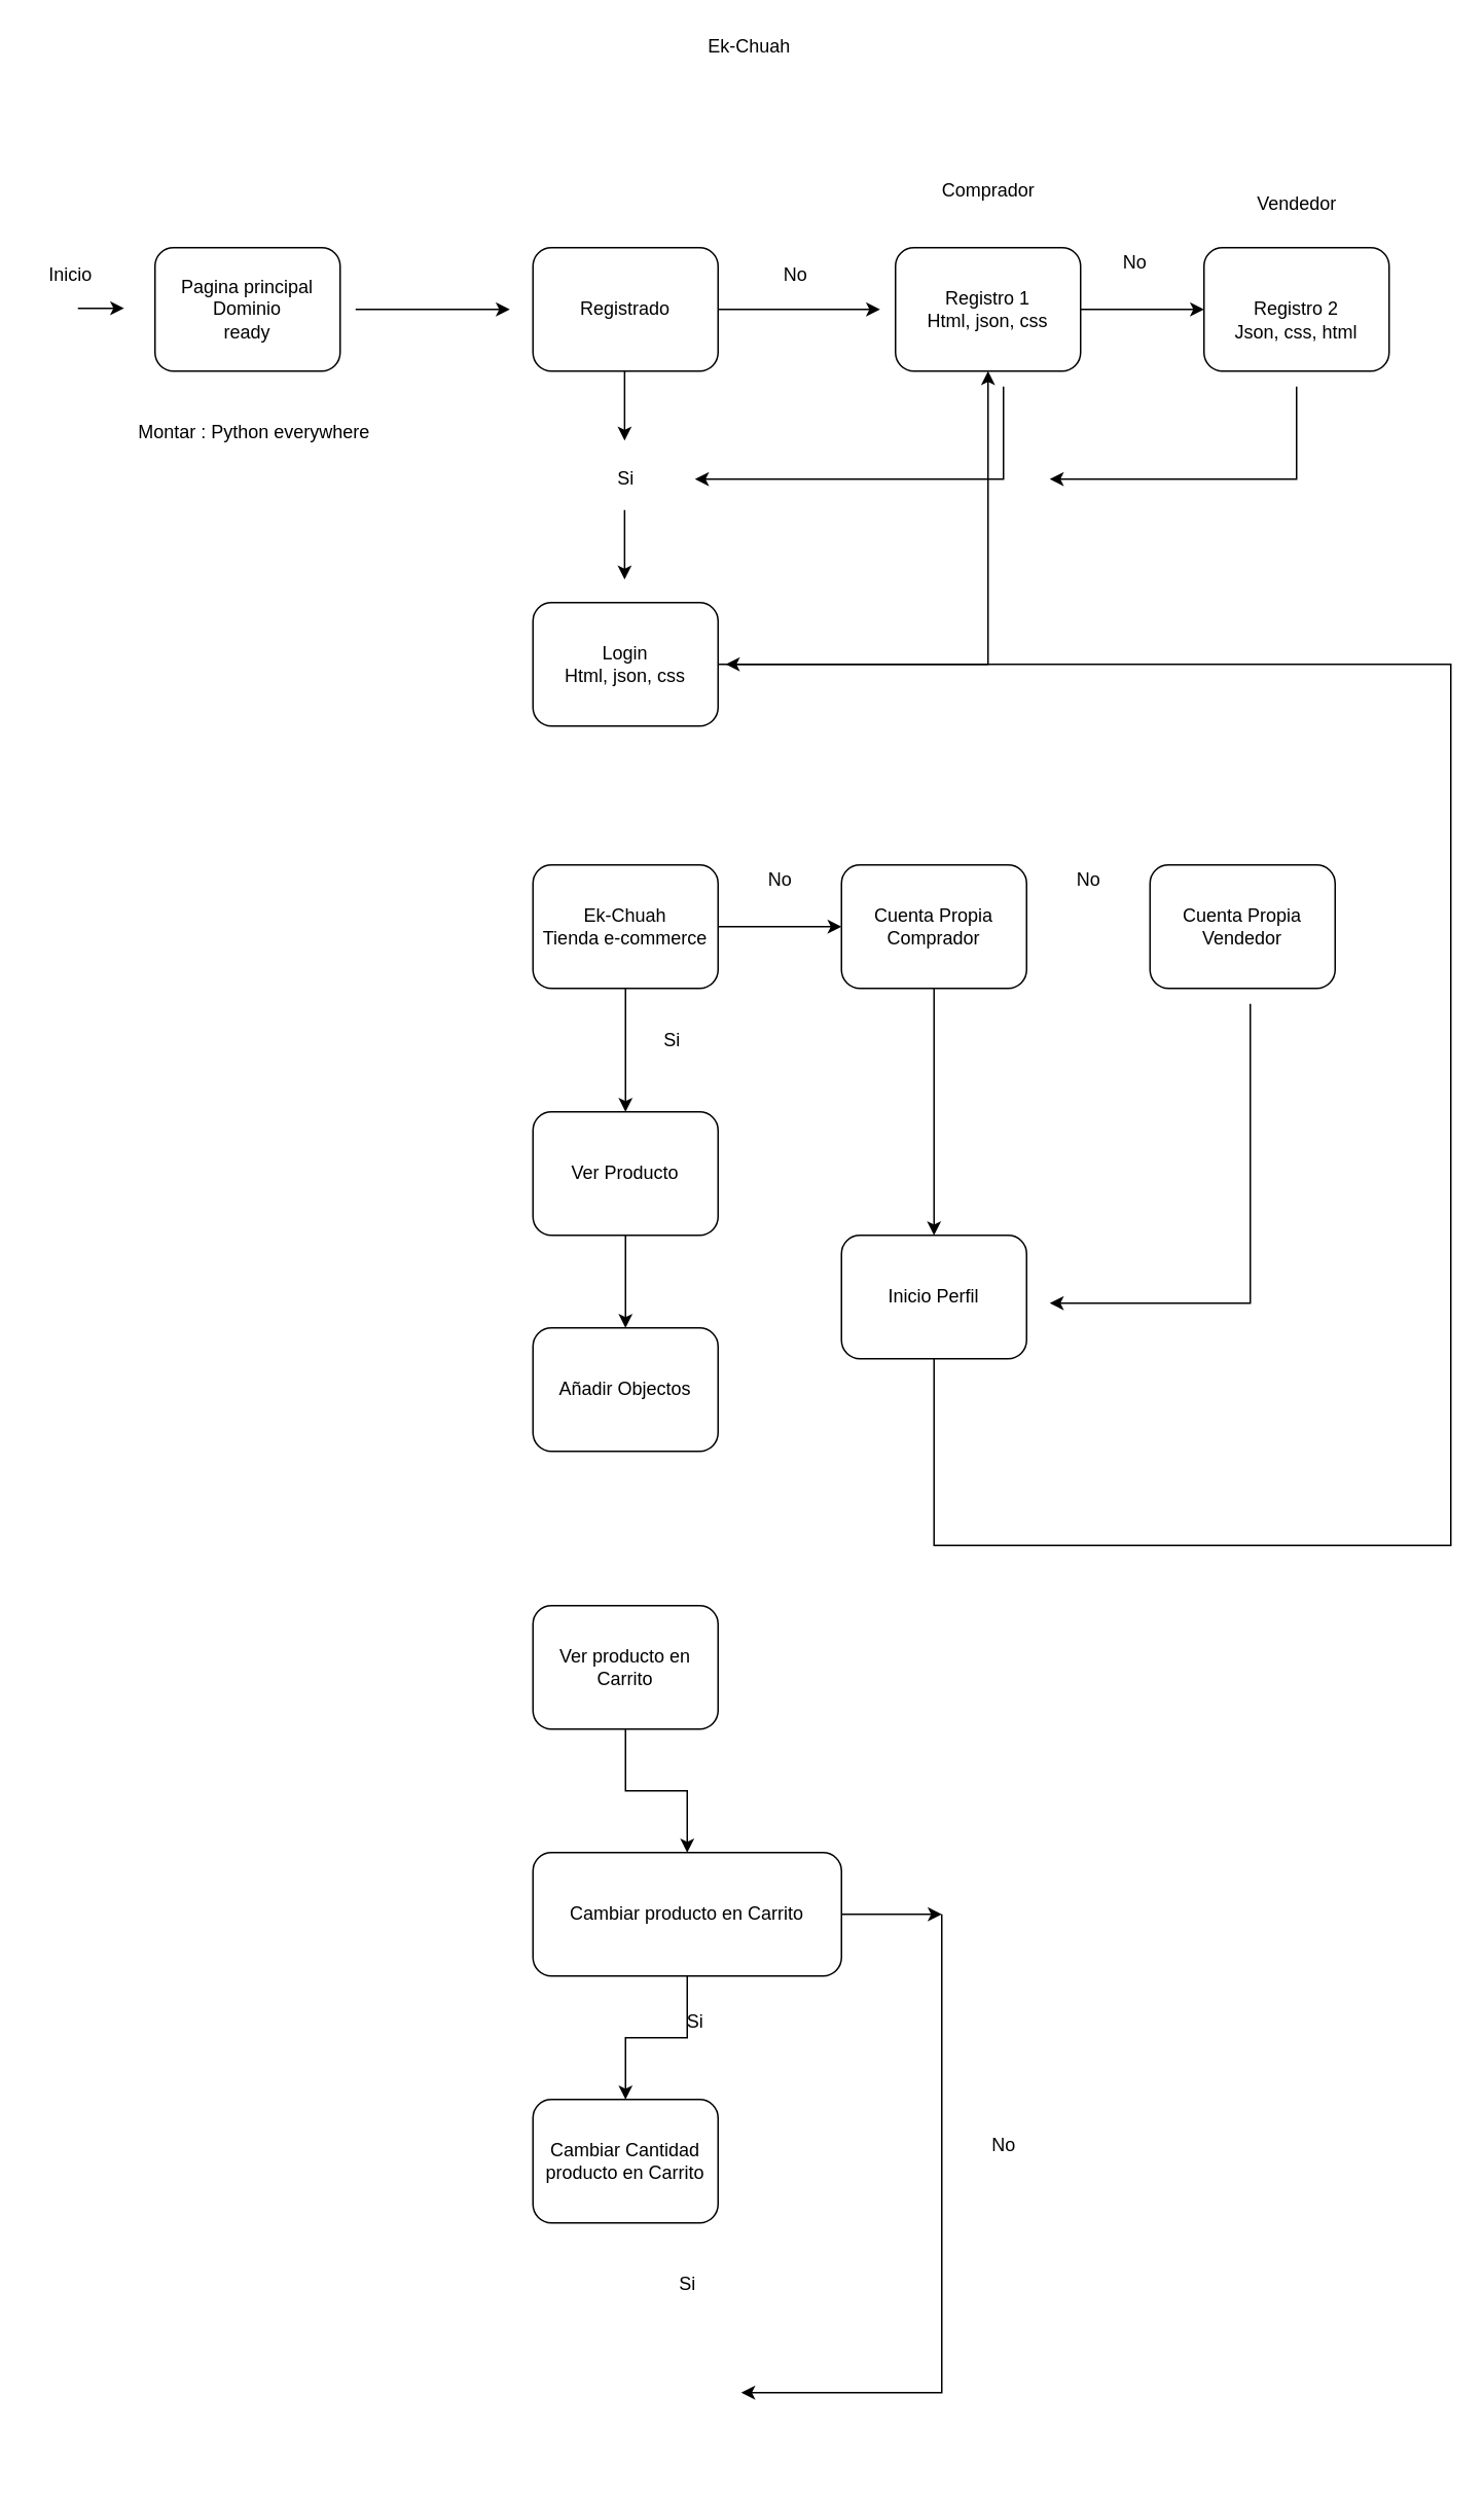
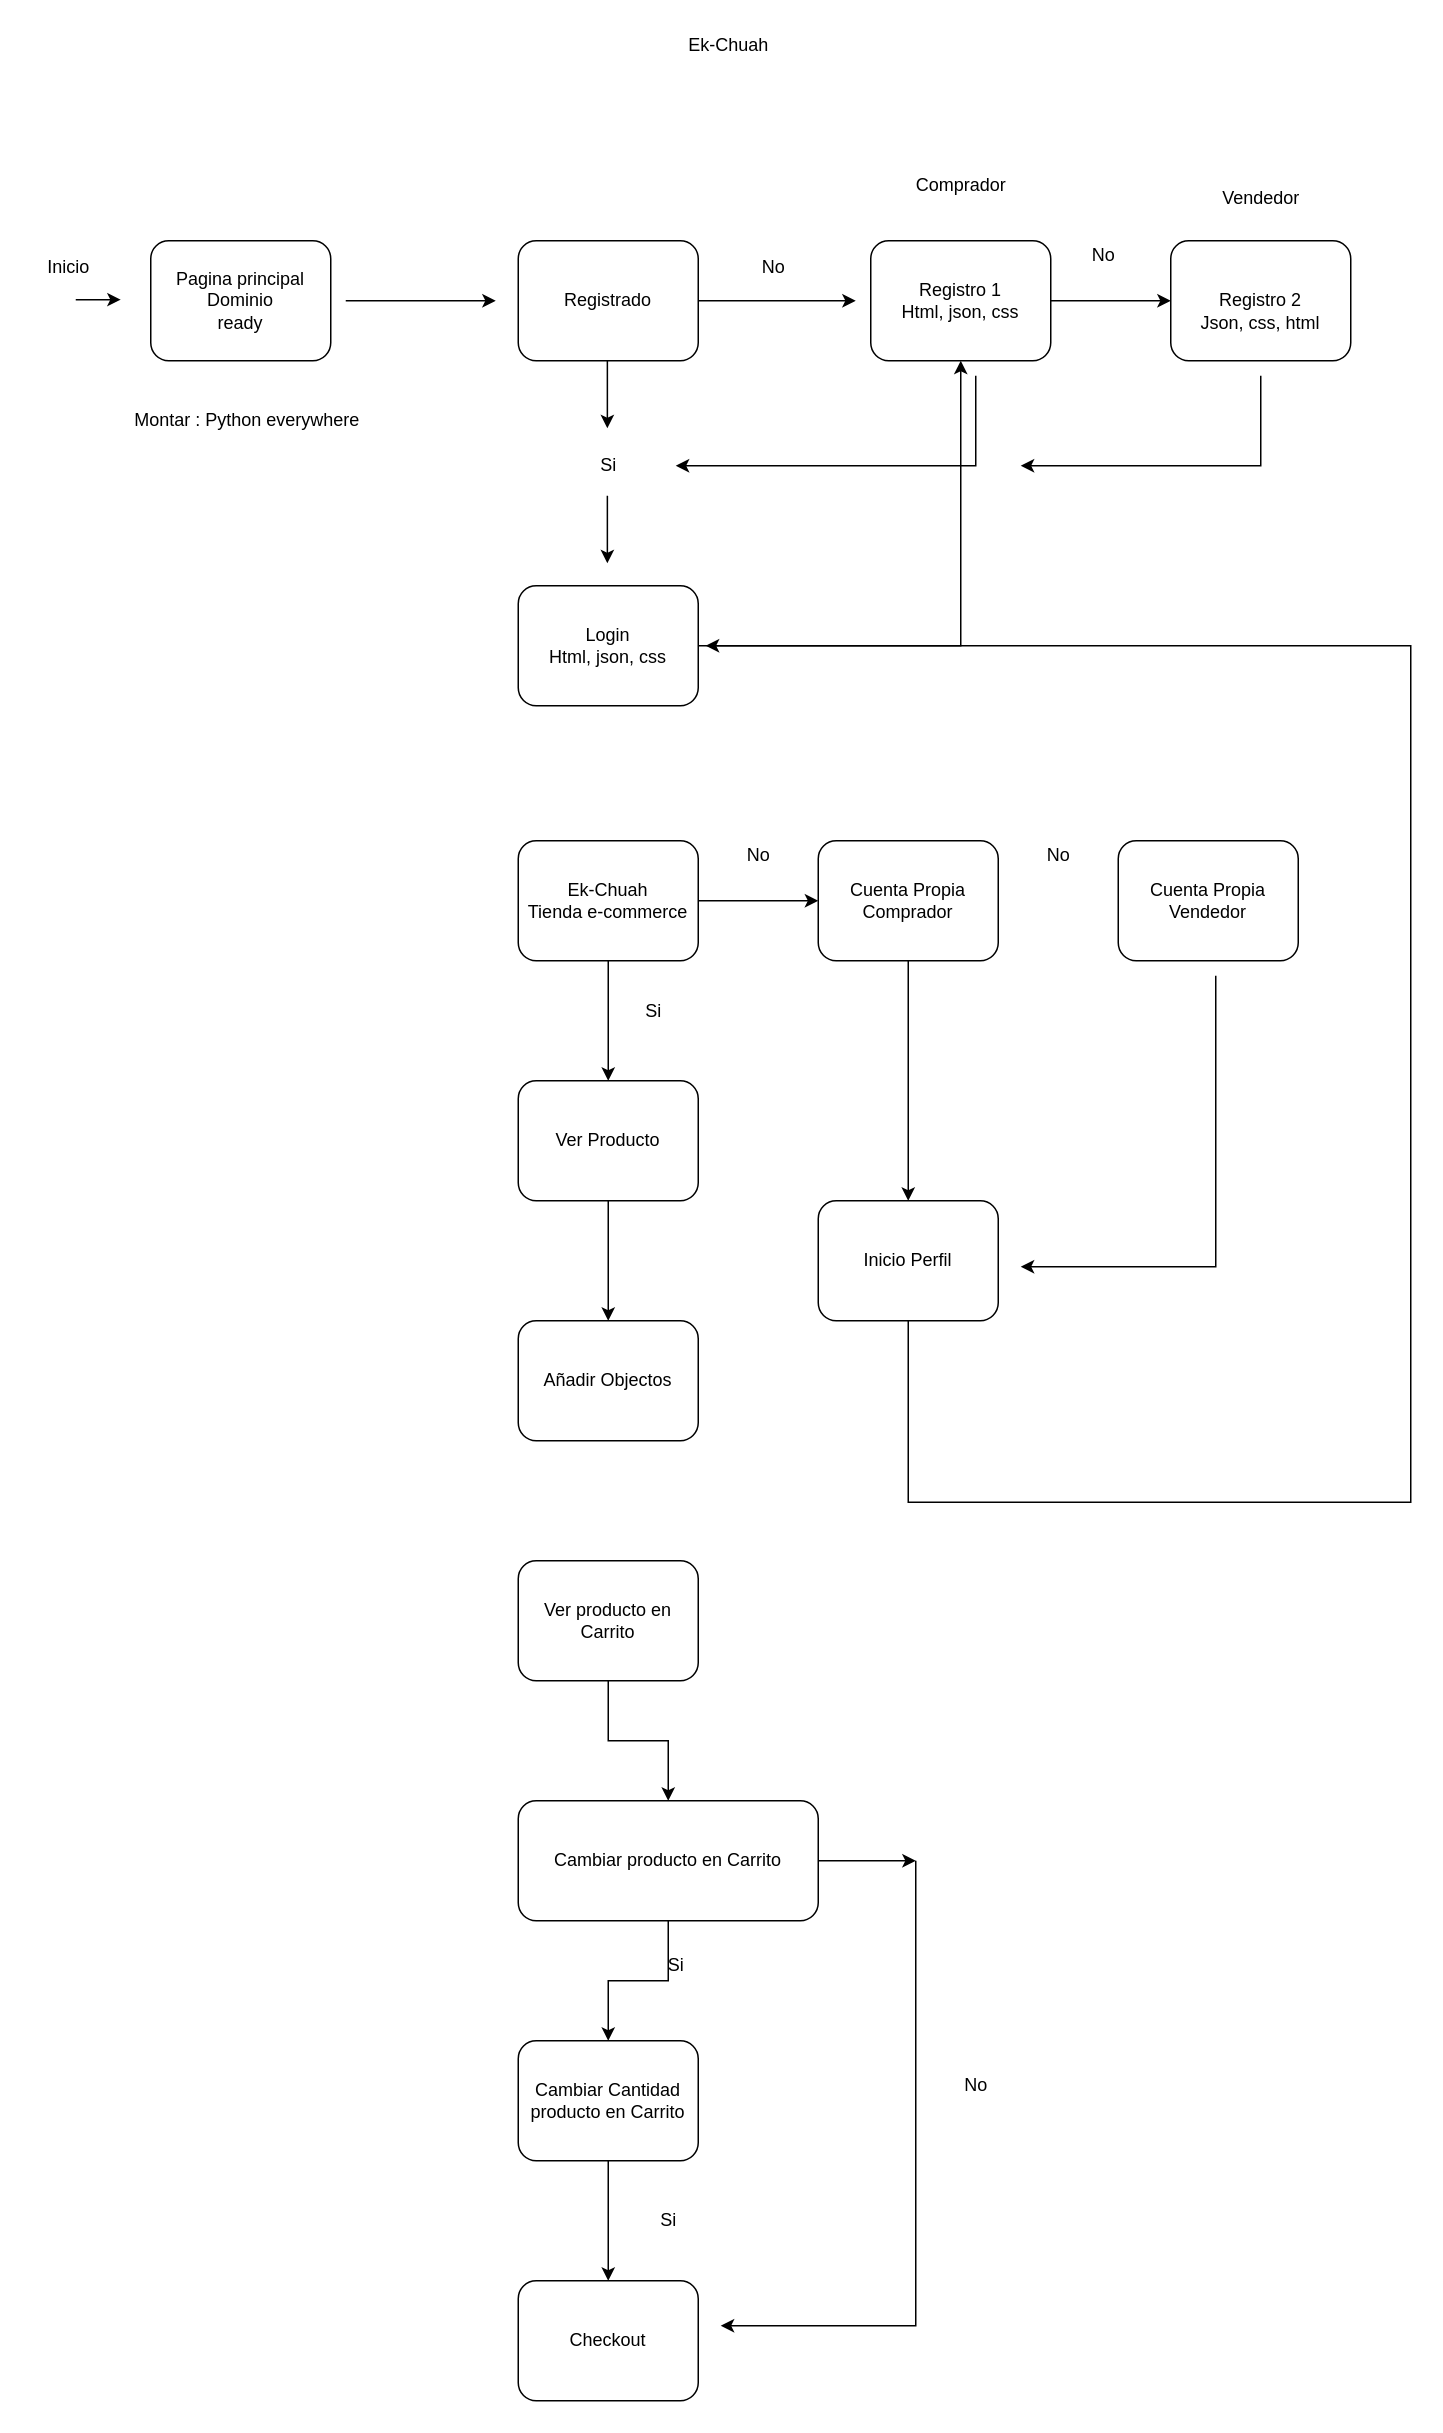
- <mxCell id="11" value="Añadir Objectos" style="shape=ext;rounded=1;html=1;whiteSpace=wrap;" parent="1" vertex="1"><mxGeometry x="345" y="860" width="120" height="80" as="geometry" /></mxCell>
+ <mxCell id="11" value="Añadir Objectos" style="shape=ext;rounded=1;html=1;whiteSpace=wrap;" parent="1" vertex="1"><mxGeometry x="345" y="880" width="120" height="80" as="geometry" /></mxCell>
+ <mxCell id="17" value="" style="edgeStyle=orthogonalEdgeStyle;rounded=0;orthogonalLoop=1;jettySize=auto;html=1;" parent="1" source="18" target="19" edge="1"><mxGeometry relative="1" as="geometry" /></mxCell>
+ <mxCell id="19" value="Checkout" style="shape=ext;rounded=1;html=1;whiteSpace=wrap;" parent="1" vertex="1"><mxGeometry x="345" y="1520" width="120" height="80" as="geometry" /></mxCell>
